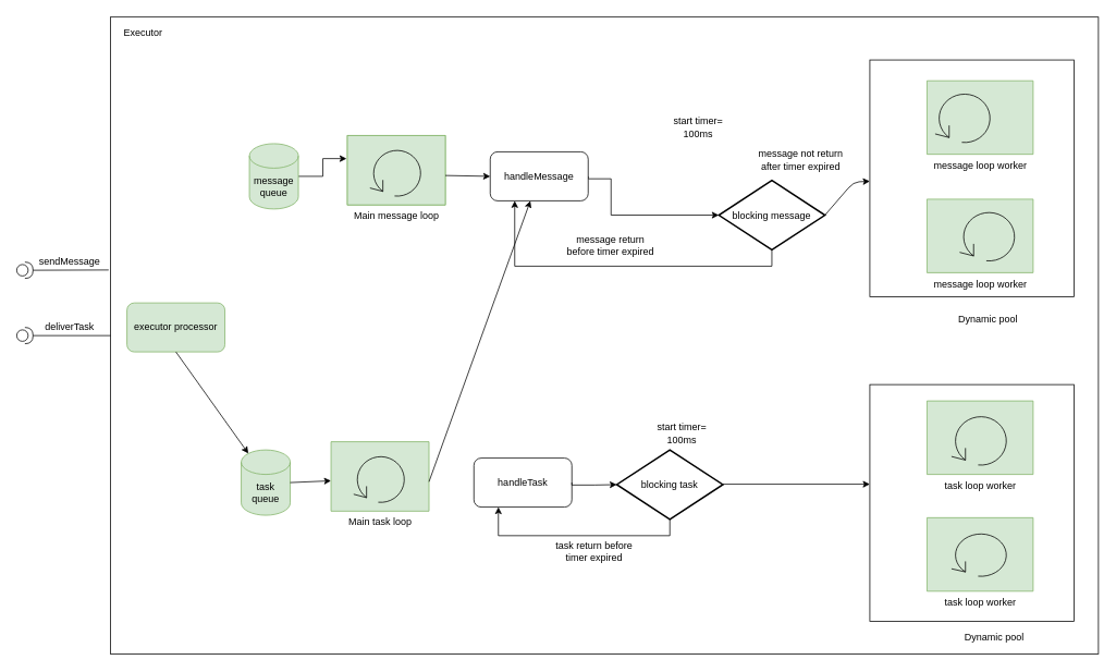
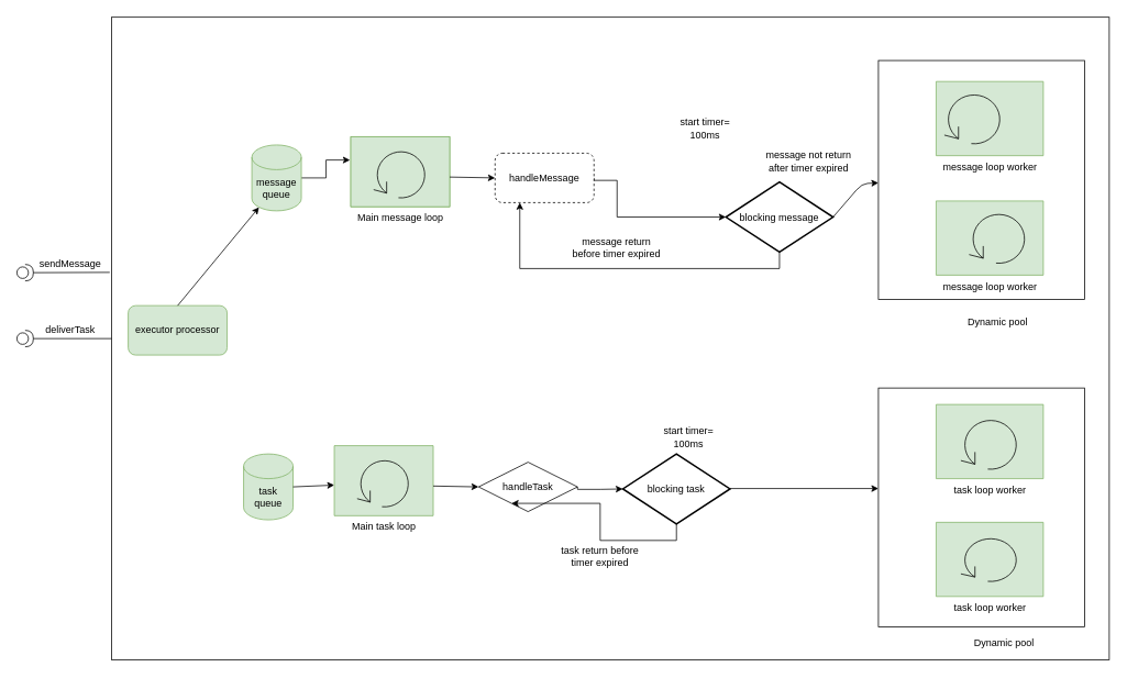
- <mxCell id="51" value="Executor" style="text;html=1;strokeColor=none;fillColor=none;align=center;verticalAlign=middle;whiteSpace=wrap;rounded=0;" parent="1" vertex="1"><mxGeometry x="155" y="30" width="40" height="20" as="geometry" /></mxCell>
- <mxCell id="35" value="handleMessage" style="rounded=1;whiteSpace=wrap;html=1;" parent="1" vertex="1"><mxGeometry x="600" y="185" width="120" height="60" as="geometry" /></mxCell>
+ <mxCell id="35" value="handleMessage" style="rounded=1;whiteSpace=wrap;html=1;dashed=1;" parent="1" vertex="1"><mxGeometry x="600" y="185" width="120" height="60" as="geometry" /></mxCell>
+ <mxCell id="31" value="" style="endArrow=classic;html=1;exitX=0.5;exitY=0;exitDx=0;exitDy=0;entryX=0.145;entryY=1;entryDx=0;entryDy=-4.35;entryPerimeter=0;" parent="1" source="9" target="11" edge="1"><mxGeometry width="50" height="50" relative="1" as="geometry"><mxPoint x="595" y="420" as="sourcePoint" /><mxPoint x="645" y="370" as="targetPoint" /></mxGeometry></mxCell>
- <mxCell id="48" value="" style="endArrow=classic;html=1;exitX=1;exitY=0.576;exitDx=0;exitDy=0;exitPerimeter=0;" parent="1" source="41" target="35" edge="1"><mxGeometry width="50" height="50" relative="1" as="geometry"><mxPoint x="935" y="835" as="sourcePoint" /><mxPoint x="985" y="785" as="targetPoint" /></mxGeometry></mxCell>
+ <mxCell id="48" value="" style="endArrow=classic;html=1;exitX=1;exitY=0.576;exitDx=0;exitDy=0;exitPerimeter=0;entryX=0;entryY=0.5;entryDx=0;entryDy=0;" parent="1" source="41" target="43" edge="1"><mxGeometry width="50" height="50" relative="1" as="geometry"><mxPoint x="935" y="835" as="sourcePoint" /><mxPoint x="985" y="785" as="targetPoint" /></mxGeometry></mxCell>
- <mxCell id="32" value="" style="endArrow=classic;html=1;exitX=0.5;exitY=1;exitDx=0;exitDy=0;entryX=0.145;entryY=0;entryDx=0;entryDy=4.35;entryPerimeter=0;" parent="1" source="9" target="12" edge="1"><mxGeometry width="50" height="50" relative="1" as="geometry"><mxPoint x="595" y="420" as="sourcePoint" /><mxPoint x="305" y="560" as="targetPoint" /></mxGeometry></mxCell>
- <mxCell id="43" value="handleTask" style="rounded=1;whiteSpace=wrap;html=1;" parent="1" vertex="1"><mxGeometry x="580" y="560" width="120" height="60" as="geometry" /></mxCell>
+ <mxCell id="43" value="handleTask" style="rhombus;whiteSpace=wrap;html=1;" parent="1" vertex="1"><mxGeometry x="580" y="560" width="120" height="60" as="geometry" /></mxCell>
